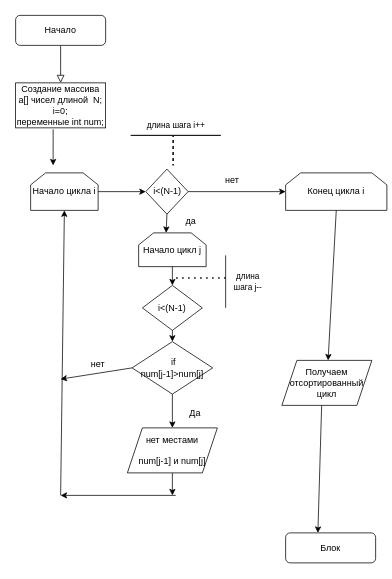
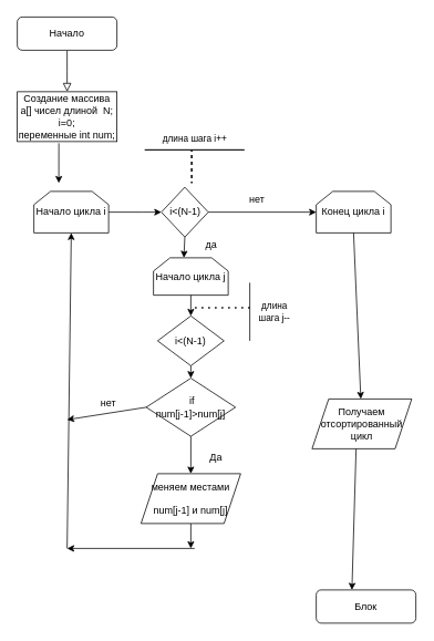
- <mxCell id="31" value="Конец цикла i" style="shape=loopLimit;whiteSpace=wrap;html=1;" vertex="1" parent="1"><mxGeometry x="380" y="230" width="135" height="50" as="geometry" /></mxCell>
+ <mxCell id="31" value="Конец цикла i" style="shape=loopLimit;whiteSpace=wrap;html=1;" vertex="1" parent="1"><mxGeometry x="380" y="230" width="90" height="50" as="geometry" /></mxCell>
- <mxCell id="9" value="Начало цикл j" style="shape=loopLimit;whiteSpace=wrap;html=1;" vertex="1" parent="1"><mxGeometry x="184" y="310" width="90" height="45" as="geometry" /></mxCell>
+ <mxCell id="9" value="Начало цикла j" style="shape=loopLimit;whiteSpace=wrap;html=1;" vertex="1" parent="1"><mxGeometry x="184" y="310" width="90" height="45" as="geometry" /></mxCell>
- <mxCell id="34" value="&lt;span&gt;нет местами&lt;/span&gt;&lt;br&gt;&lt;span&gt;&amp;nbsp;&lt;/span&gt;&lt;br&gt;&lt;span&gt;num[j-1] и num[j]&lt;/span&gt;" style="shape=parallelogram;perimeter=parallelogramPerimeter;whiteSpace=wrap;html=1;fixedSize=1;fontSize=12;" vertex="1" parent="1"><mxGeometry x="169" y="570" width="120" height="60" as="geometry" /></mxCell>
+ <mxCell id="34" value="&lt;span&gt;меняем местами&lt;/span&gt;&lt;br&gt;&lt;span&gt;&amp;nbsp;&lt;/span&gt;&lt;br&gt;&lt;span&gt;num[j-1] и num[j]&lt;/span&gt;" style="shape=parallelogram;perimeter=parallelogramPerimeter;whiteSpace=wrap;html=1;fixedSize=1;fontSize=12;" vertex="1" parent="1"><mxGeometry x="169" y="570" width="120" height="60" as="geometry" /></mxCell>
